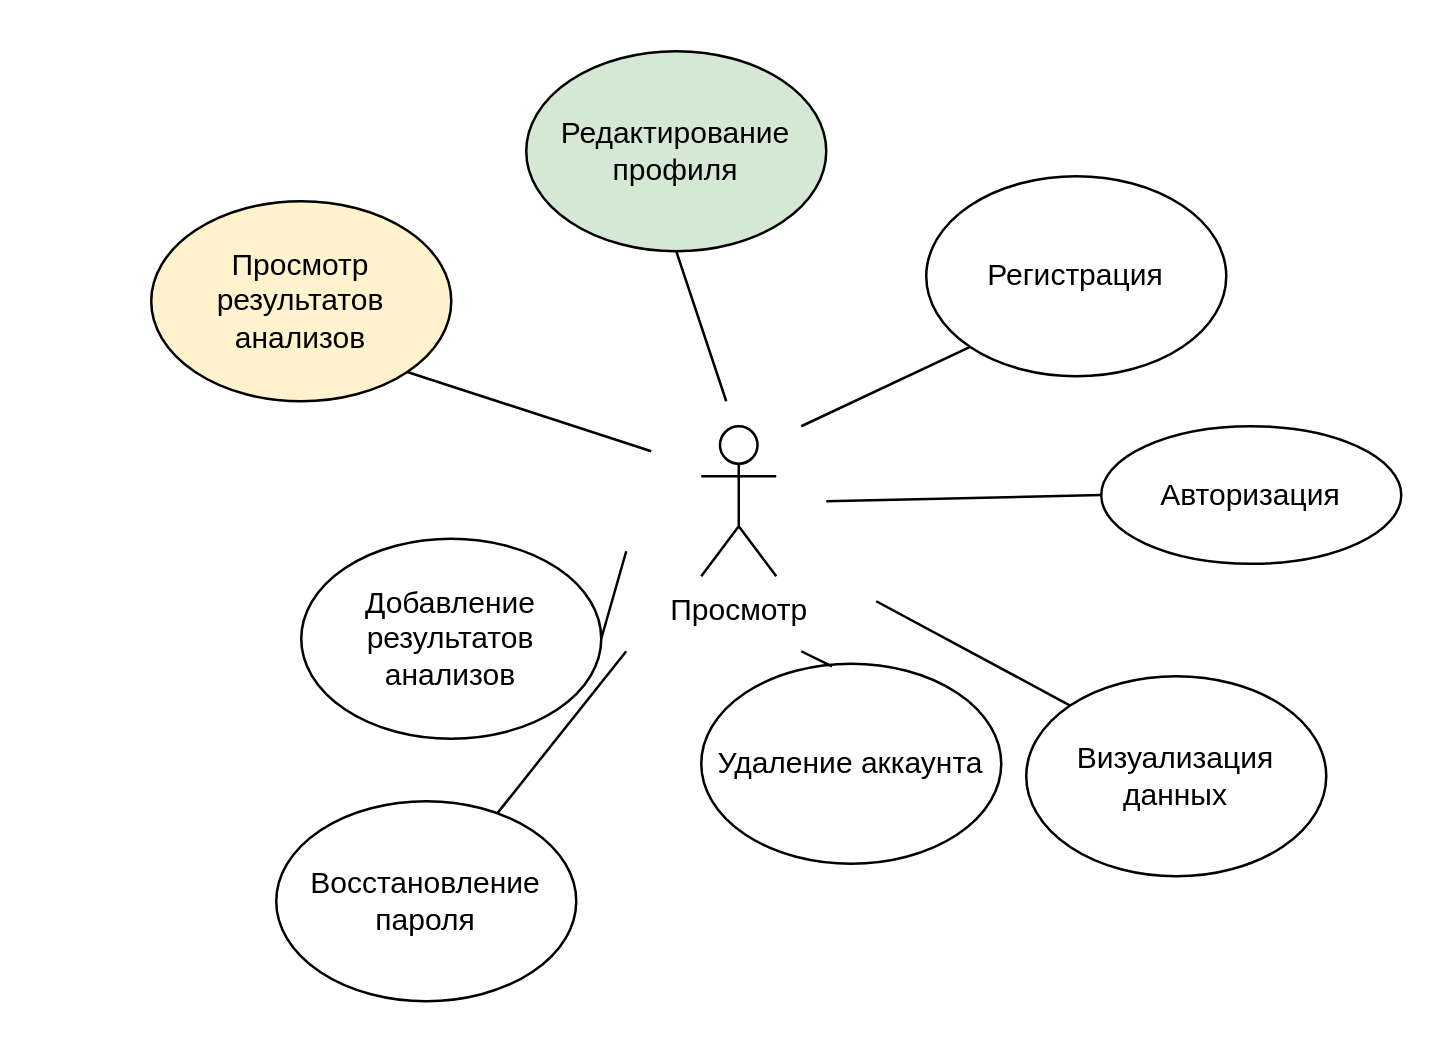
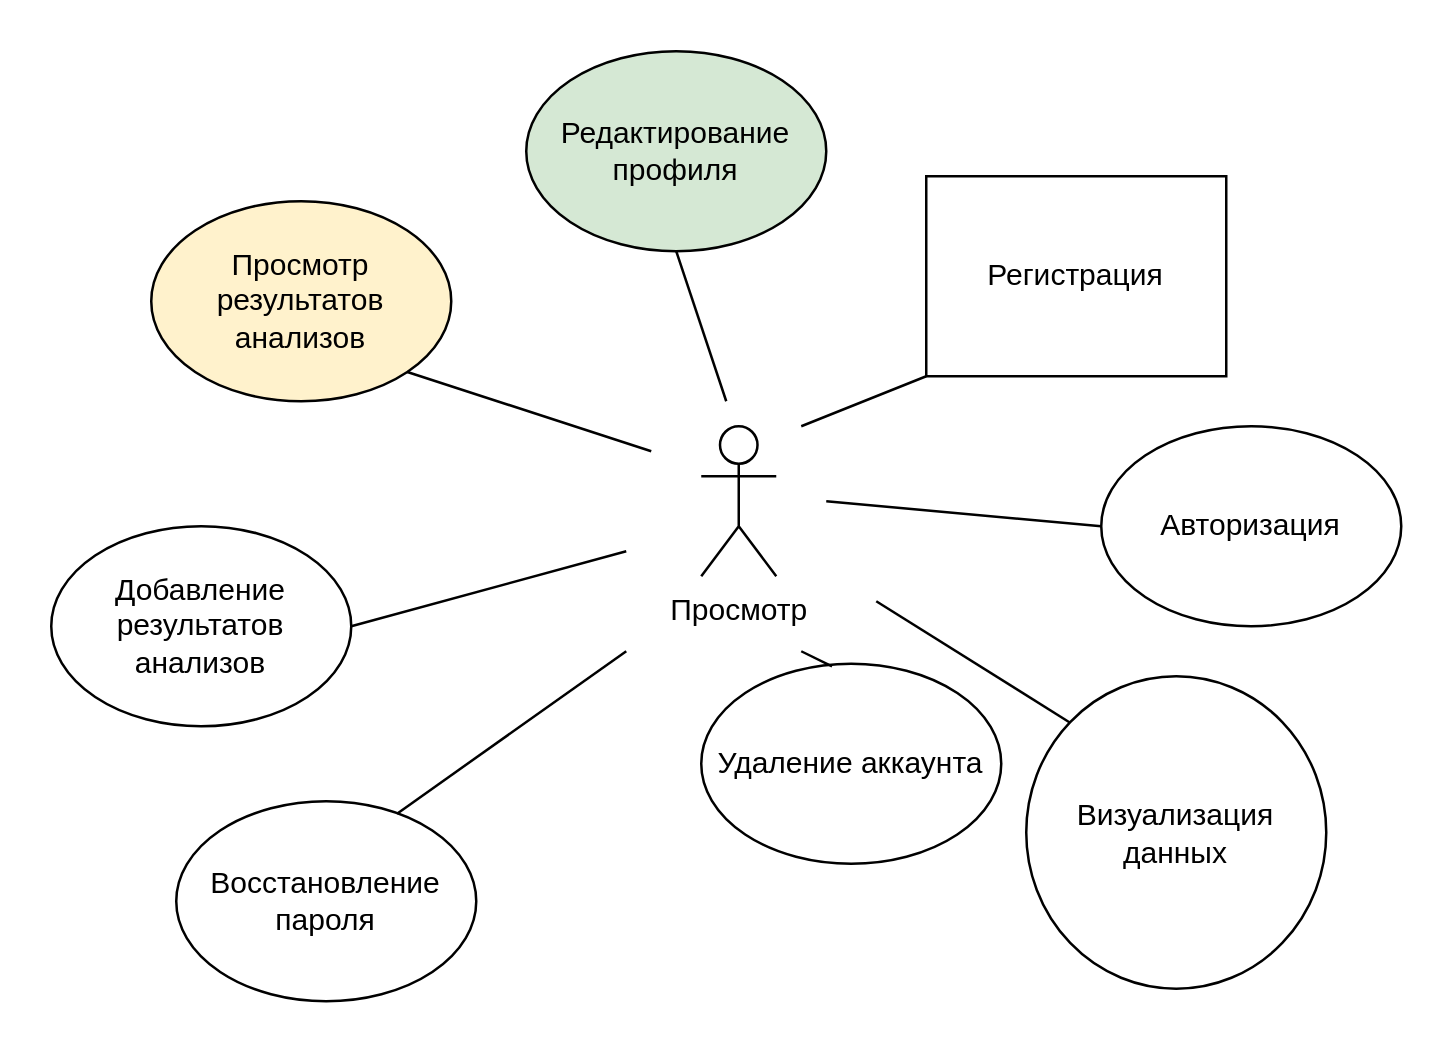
- <mxCell id="3" value="Регистрация" style="ellipse;whiteSpace=wrap;html=1;" vertex="1" parent="1"><mxGeometry x="370" y="70" width="120" height="80" as="geometry" /></mxCell>
+ <mxCell id="3" value="Регистрация" style="whiteSpace=wrap;html=1;rounded=0;" vertex="1" parent="1"><mxGeometry x="370" y="70" width="120" height="80" as="geometry" /></mxCell>
- <mxCell id="4" value="Авторизация" style="ellipse;whiteSpace=wrap;html=1;" vertex="1" parent="1"><mxGeometry x="440" y="170" width="120" height="55" as="geometry" /></mxCell>
+ <mxCell id="4" value="Авторизация" style="ellipse;whiteSpace=wrap;html=1;" vertex="1" parent="1"><mxGeometry x="440" y="170" width="120" height="80" as="geometry" /></mxCell>
- <mxCell id="6" value="Добавление результатов анализов" style="ellipse;whiteSpace=wrap;html=1;" vertex="1" parent="1"><mxGeometry x="120" y="215" width="120" height="80" as="geometry" /></mxCell>
+ <mxCell id="6" value="Добавление результатов анализов" style="ellipse;whiteSpace=wrap;html=1;" vertex="1" parent="1"><mxGeometry x="20" y="210" width="120" height="80" as="geometry" /></mxCell>
- <mxCell id="9" value="Визуализация данных" style="ellipse;whiteSpace=wrap;html=1;" vertex="1" parent="1"><mxGeometry x="410" y="270" width="120" height="80" as="geometry" /></mxCell>
+ <mxCell id="9" value="Визуализация данных" style="ellipse;whiteSpace=wrap;html=1;" vertex="1" parent="1"><mxGeometry x="410" y="270" width="120" height="125" as="geometry" /></mxCell>
- <mxCell id="5" value="Восстановление пароля" style="ellipse;whiteSpace=wrap;html=1;" vertex="1" parent="1"><mxGeometry x="110" y="320" width="120" height="80" as="geometry" /></mxCell>
+ <mxCell id="5" value="Восстановление пароля" style="ellipse;whiteSpace=wrap;html=1;" vertex="1" parent="1"><mxGeometry x="70" y="320" width="120" height="80" as="geometry" /></mxCell>
